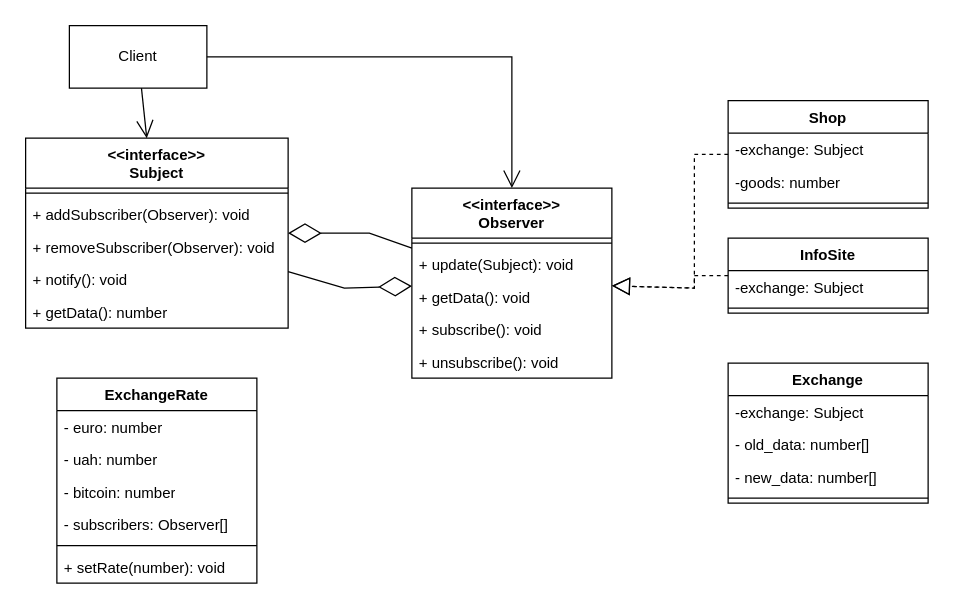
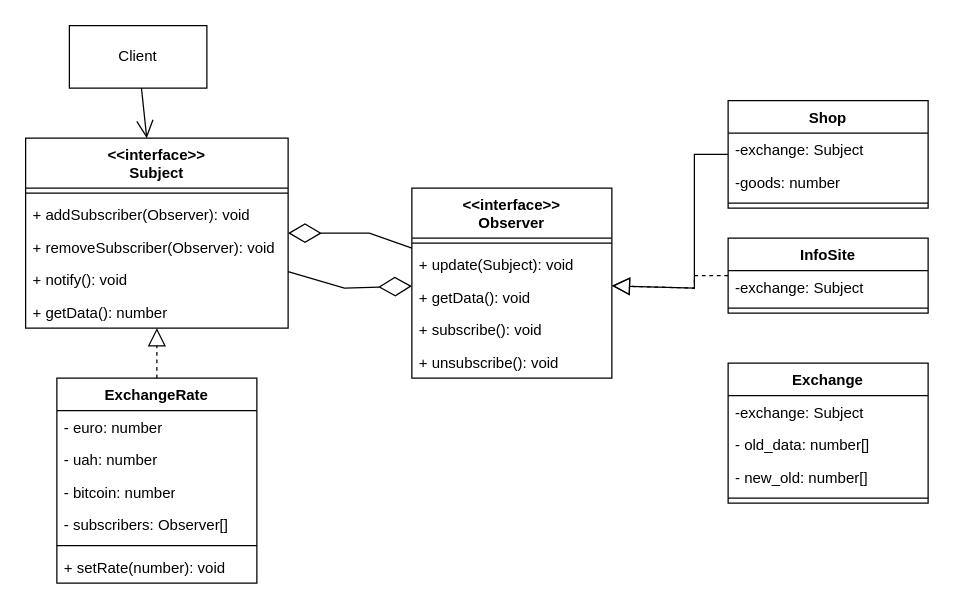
- <mxCell id="38" value="" style="endArrow=open;endFill=1;endSize=12;html=1;rounded=0;" edge="1" parent="1" source="2" target="9"><mxGeometry width="160" relative="1" as="geometry"><mxPoint x="335" y="230" as="sourcePoint" /><mxPoint x="495" y="230" as="targetPoint" /><Array as="points"><mxPoint x="409" y="45" /></Array></mxGeometry></mxCell>
- <mxCell id="35" value="" style="endArrow=block;dashed=1;endFill=0;endSize=12;html=1;rounded=0;" edge="1" parent="1" source="22" target="9"><mxGeometry width="160" relative="1" as="geometry"><mxPoint x="505" y="480" as="sourcePoint" /><mxPoint x="475" y="270" as="targetPoint" /><Array as="points"><mxPoint x="555" y="123" /><mxPoint x="555" y="230" /></Array></mxGeometry></mxCell>
+ <mxCell id="35" value="" style="endArrow=block;dashed=0;endFill=0;endSize=12;html=1;rounded=0;" edge="1" parent="1" source="22" target="9"><mxGeometry width="160" relative="1" as="geometry"><mxPoint x="505" y="480" as="sourcePoint" /><mxPoint x="475" y="270" as="targetPoint" /><Array as="points"><mxPoint x="555" y="123" /><mxPoint x="555" y="230" /></Array></mxGeometry></mxCell>
+ <mxCell id="36" value="" style="endArrow=block;dashed=1;endFill=0;endSize=12;html=1;rounded=0;" edge="1" parent="1" source="15" target="3"><mxGeometry width="160" relative="1" as="geometry"><mxPoint x="235" y="480" as="sourcePoint" /><mxPoint x="395" y="480" as="targetPoint" /></mxGeometry></mxCell>
- <mxCell id="29" value="- new_data: number[]" style="text;strokeColor=none;fillColor=none;align=left;verticalAlign=top;spacingLeft=4;spacingRight=4;overflow=hidden;rotatable=0;points=[[0,0.5],[1,0.5]];portConstraint=eastwest;whiteSpace=wrap;html=1;" vertex="1" parent="26"><mxGeometry y="78" width="160" height="26" as="geometry" /></mxCell>
+ <mxCell id="29" value="- new_old: number[]" style="text;strokeColor=none;fillColor=none;align=left;verticalAlign=top;spacingLeft=4;spacingRight=4;overflow=hidden;rotatable=0;points=[[0,0.5],[1,0.5]];portConstraint=eastwest;whiteSpace=wrap;html=1;" vertex="1" parent="26"><mxGeometry y="78" width="160" height="26" as="geometry" /></mxCell>
